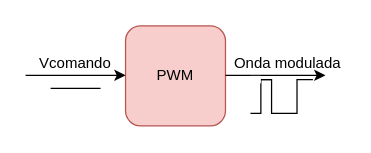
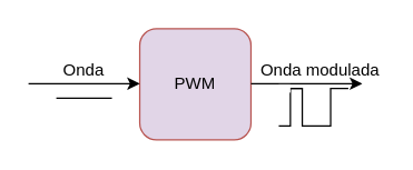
- <mxCell id="5" value="Vcomando" style="text;html=1;strokeColor=none;fillColor=none;align=center;verticalAlign=middle;whiteSpace=wrap;rounded=0;" parent="1" vertex="1"><mxGeometry x="40" y="40" width="40" height="20" as="geometry" /></mxCell>
+ <mxCell id="5" value="Onda" style="text;html=1;strokeColor=none;fillColor=none;align=center;verticalAlign=middle;whiteSpace=wrap;rounded=0;" parent="1" vertex="1"><mxGeometry x="40" y="40" width="40" height="20" as="geometry" /></mxCell>
- <mxCell id="2" value="PWM" style="rounded=1;whiteSpace=wrap;html=1;shadow=0;dashed=0;sketch=0;strokeWidth=1;fillColor=#f8cecc;strokeColor=#b85450;" parent="1" vertex="1"><mxGeometry x="100" y="20" width="80" height="80" as="geometry" /></mxCell>
+ <mxCell id="2" value="PWM" style="rounded=1;whiteSpace=wrap;html=1;shadow=0;dashed=0;sketch=0;strokeWidth=1;fillColor=#e1d5e7;strokeColor=#b85450;" parent="1" vertex="1"><mxGeometry x="100" y="20" width="80" height="80" as="geometry" /></mxCell>
